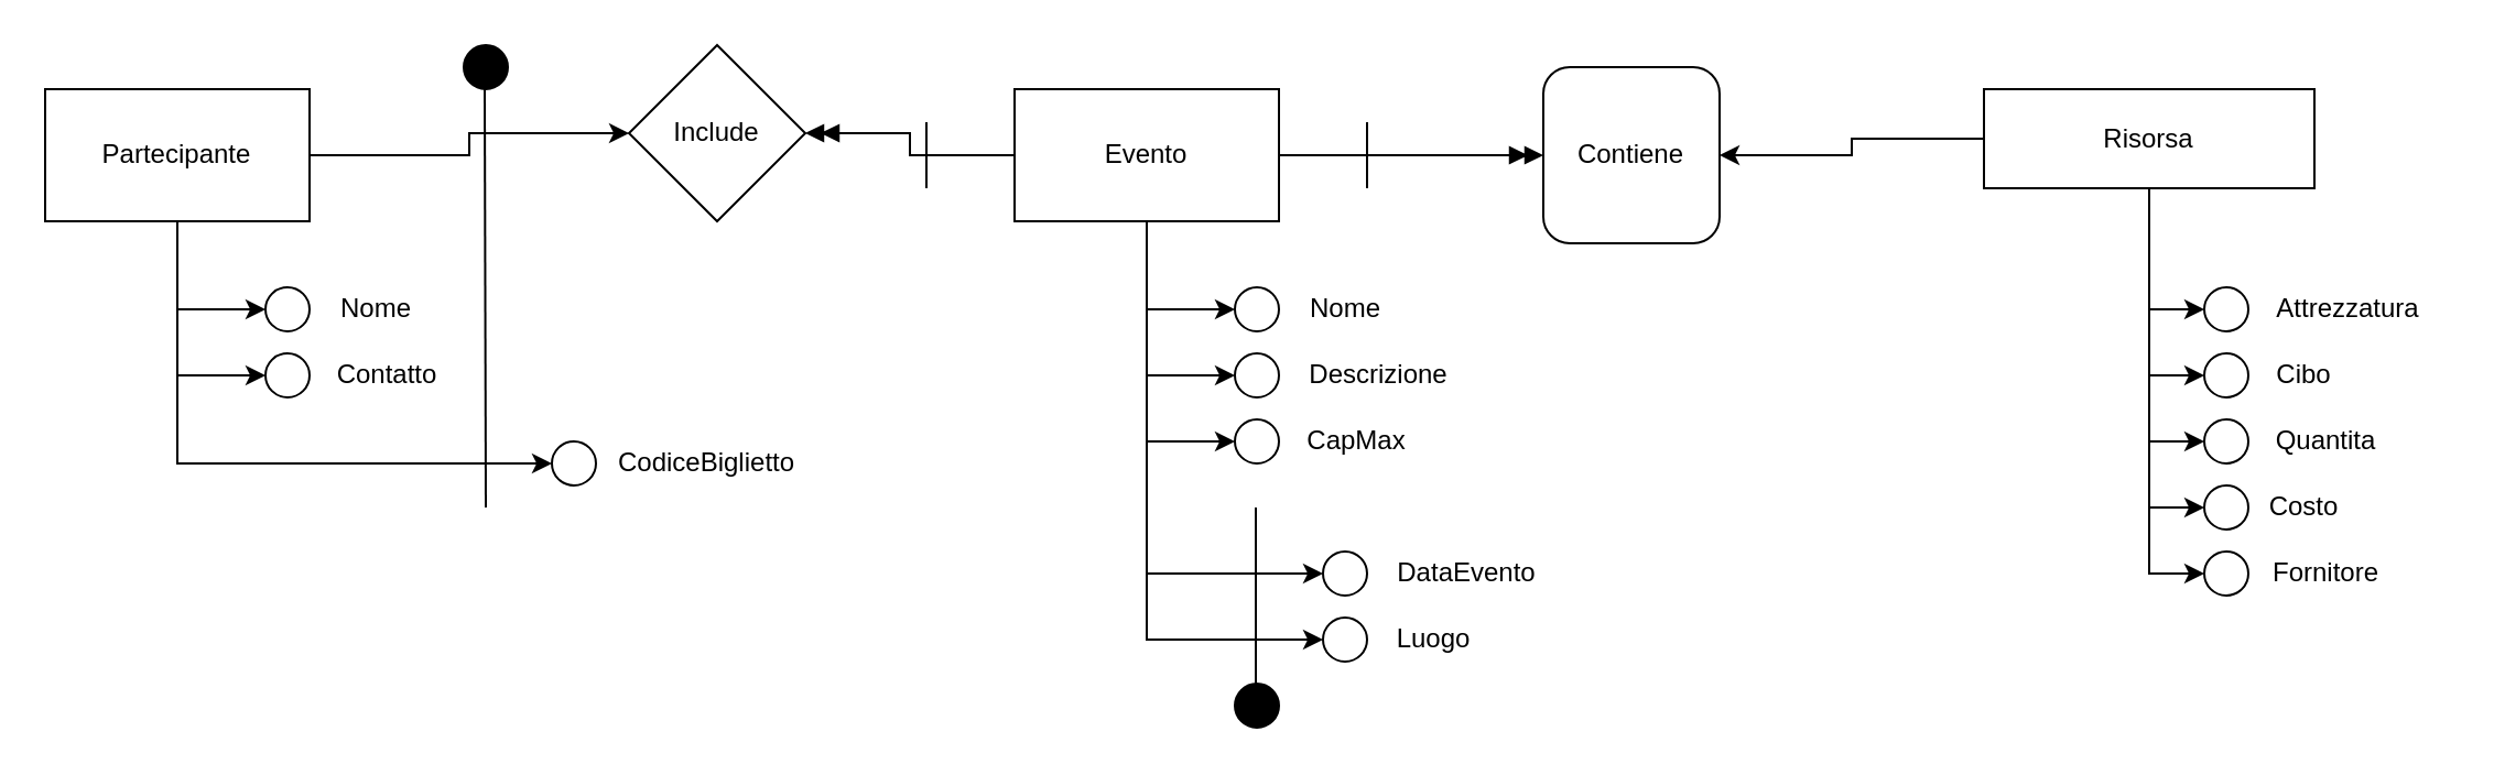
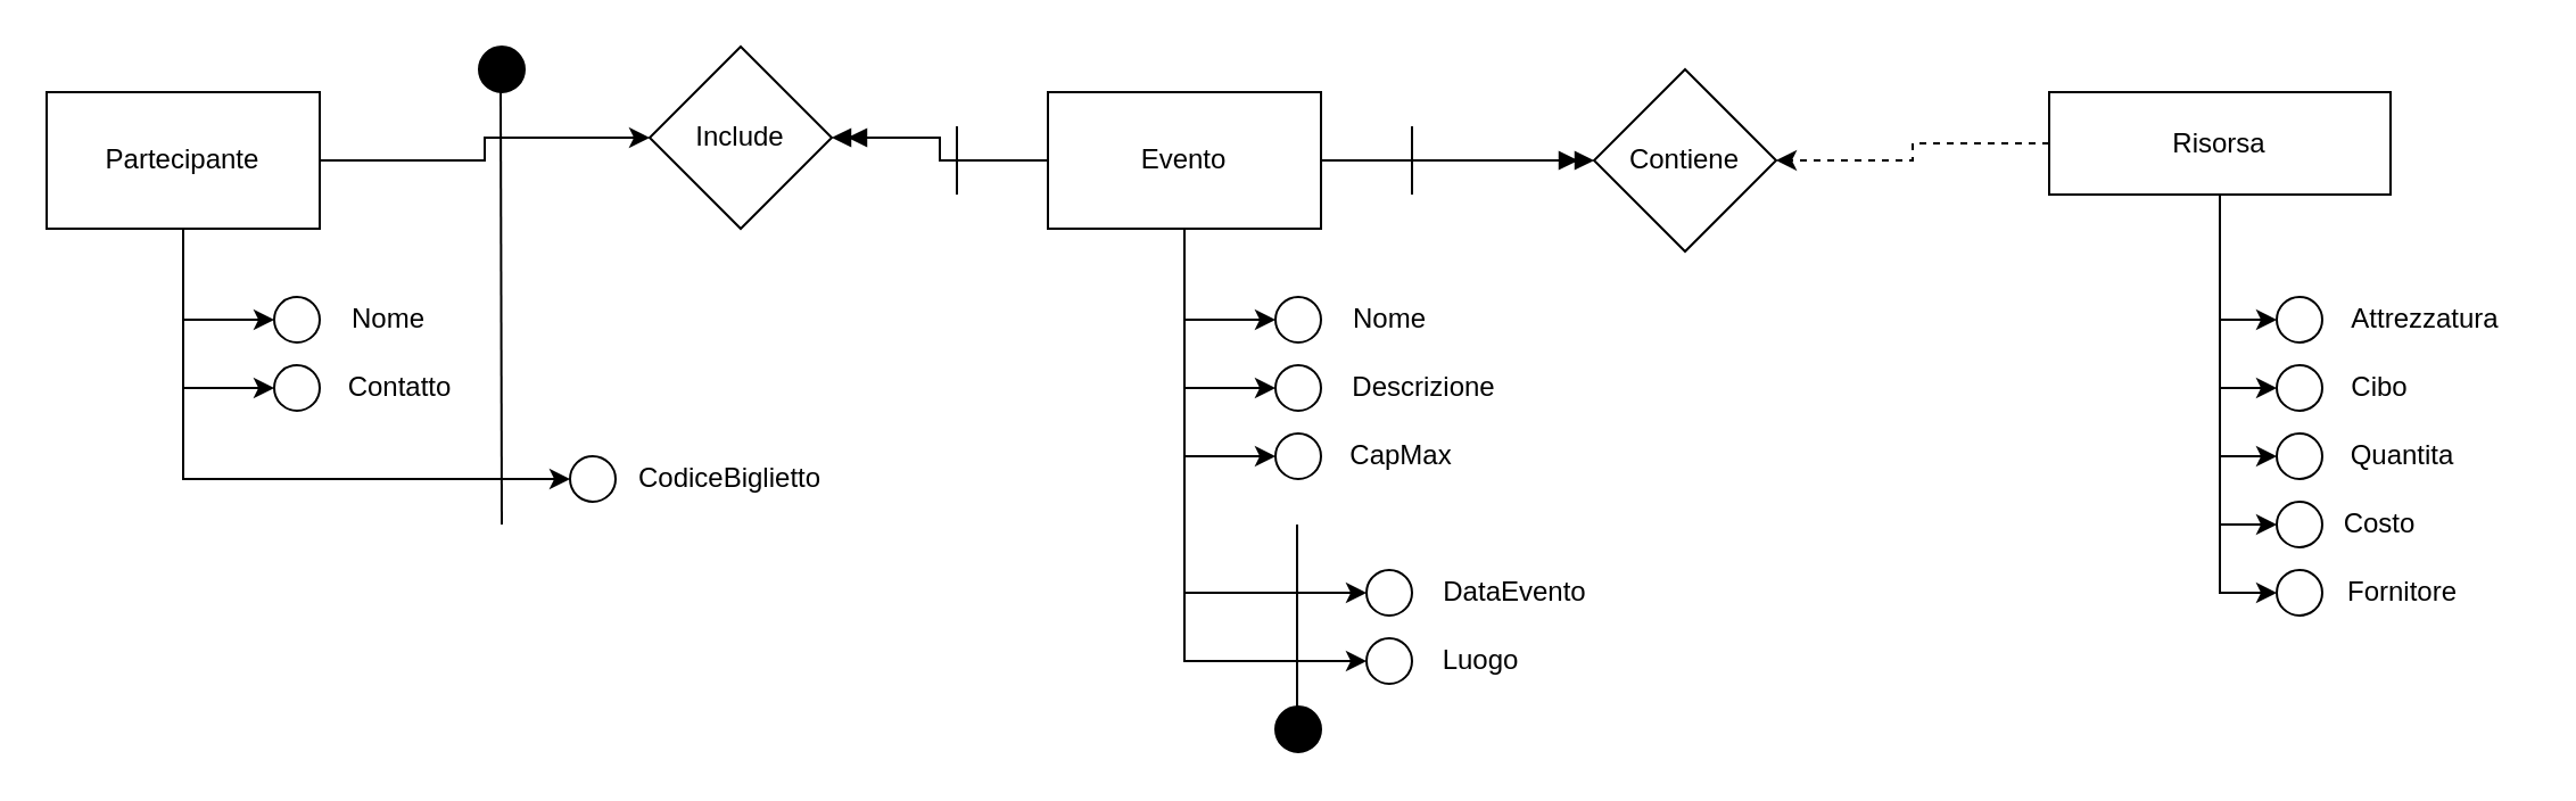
- <mxCell id="10" style="edgeStyle=orthogonalEdgeStyle;rounded=0;orthogonalLoop=1;jettySize=auto;html=1;" edge="1" parent="1" source="16" target="23"><mxGeometry relative="1" as="geometry" /></mxCell>
+ <mxCell id="10" style="edgeStyle=orthogonalEdgeStyle;rounded=0;orthogonalLoop=1;jettySize=auto;html=1;dashed=1;" edge="1" parent="1" source="16" target="23"><mxGeometry relative="1" as="geometry" /></mxCell>
- <mxCell id="23" value="Contiene" style="whiteSpace=wrap;html=1;rounded=1;" vertex="1" parent="1"><mxGeometry x="700" y="30" width="80" height="80" as="geometry" /></mxCell>
+ <mxCell id="23" value="Contiene" style="rhombus;whiteSpace=wrap;html=1;" vertex="1" parent="1"><mxGeometry x="700" y="30" width="80" height="80" as="geometry" /></mxCell>
